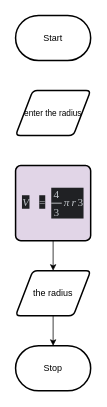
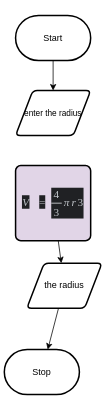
+ <mxCell id="2" style="edgeStyle=none;html=1;" parent="1" source="3" target="4" edge="1"><mxGeometry relative="1" as="geometry" /></mxCell>
- <mxCell id="8" value="the radius" style="shape=parallelogram;html=1;strokeWidth=2;perimeter=parallelogramPerimeter;whiteSpace=wrap;rounded=1;arcSize=12;size=0.23;" parent="1" vertex="1"><mxGeometry x="20" y="360" width="100" height="60" as="geometry" /></mxCell>
+ <mxCell id="8" value="the radius" style="shape=parallelogram;html=1;strokeWidth=2;perimeter=parallelogramPerimeter;whiteSpace=wrap;rounded=1;arcSize=12;size=0.23;" parent="1" vertex="1"><mxGeometry x="35" y="350" width="100" height="60" as="geometry" /></mxCell>
- <mxCell id="9" value="Stop" style="strokeWidth=2;html=1;shape=mxgraph.flowchart.terminator;whiteSpace=wrap;" parent="1" vertex="1"><mxGeometry x="20" y="460" width="100" height="60" as="geometry" /></mxCell>
+ <mxCell id="9" value="Stop" style="strokeWidth=2;html=1;shape=mxgraph.flowchart.terminator;whiteSpace=wrap;" parent="1" vertex="1"><mxGeometry x="5" y="465" width="100" height="60" as="geometry" /></mxCell>
